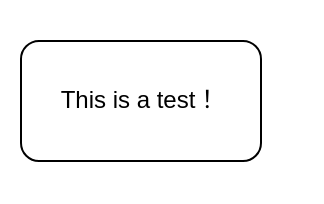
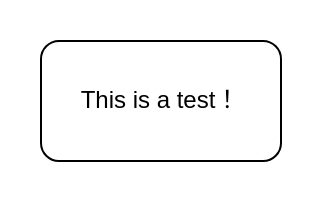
- <mxCell id="2" value="This is a test！" style="rounded=1;whiteSpace=wrap;html=1;" vertex="1" parent="1"><mxGeometry x="10" y="20" width="120" height="60" as="geometry" /></mxCell>
+ <mxCell id="2" value="This is a test！" style="rounded=1;whiteSpace=wrap;html=1;" vertex="1" parent="1"><mxGeometry x="20" y="20" width="120" height="60" as="geometry" /></mxCell>
